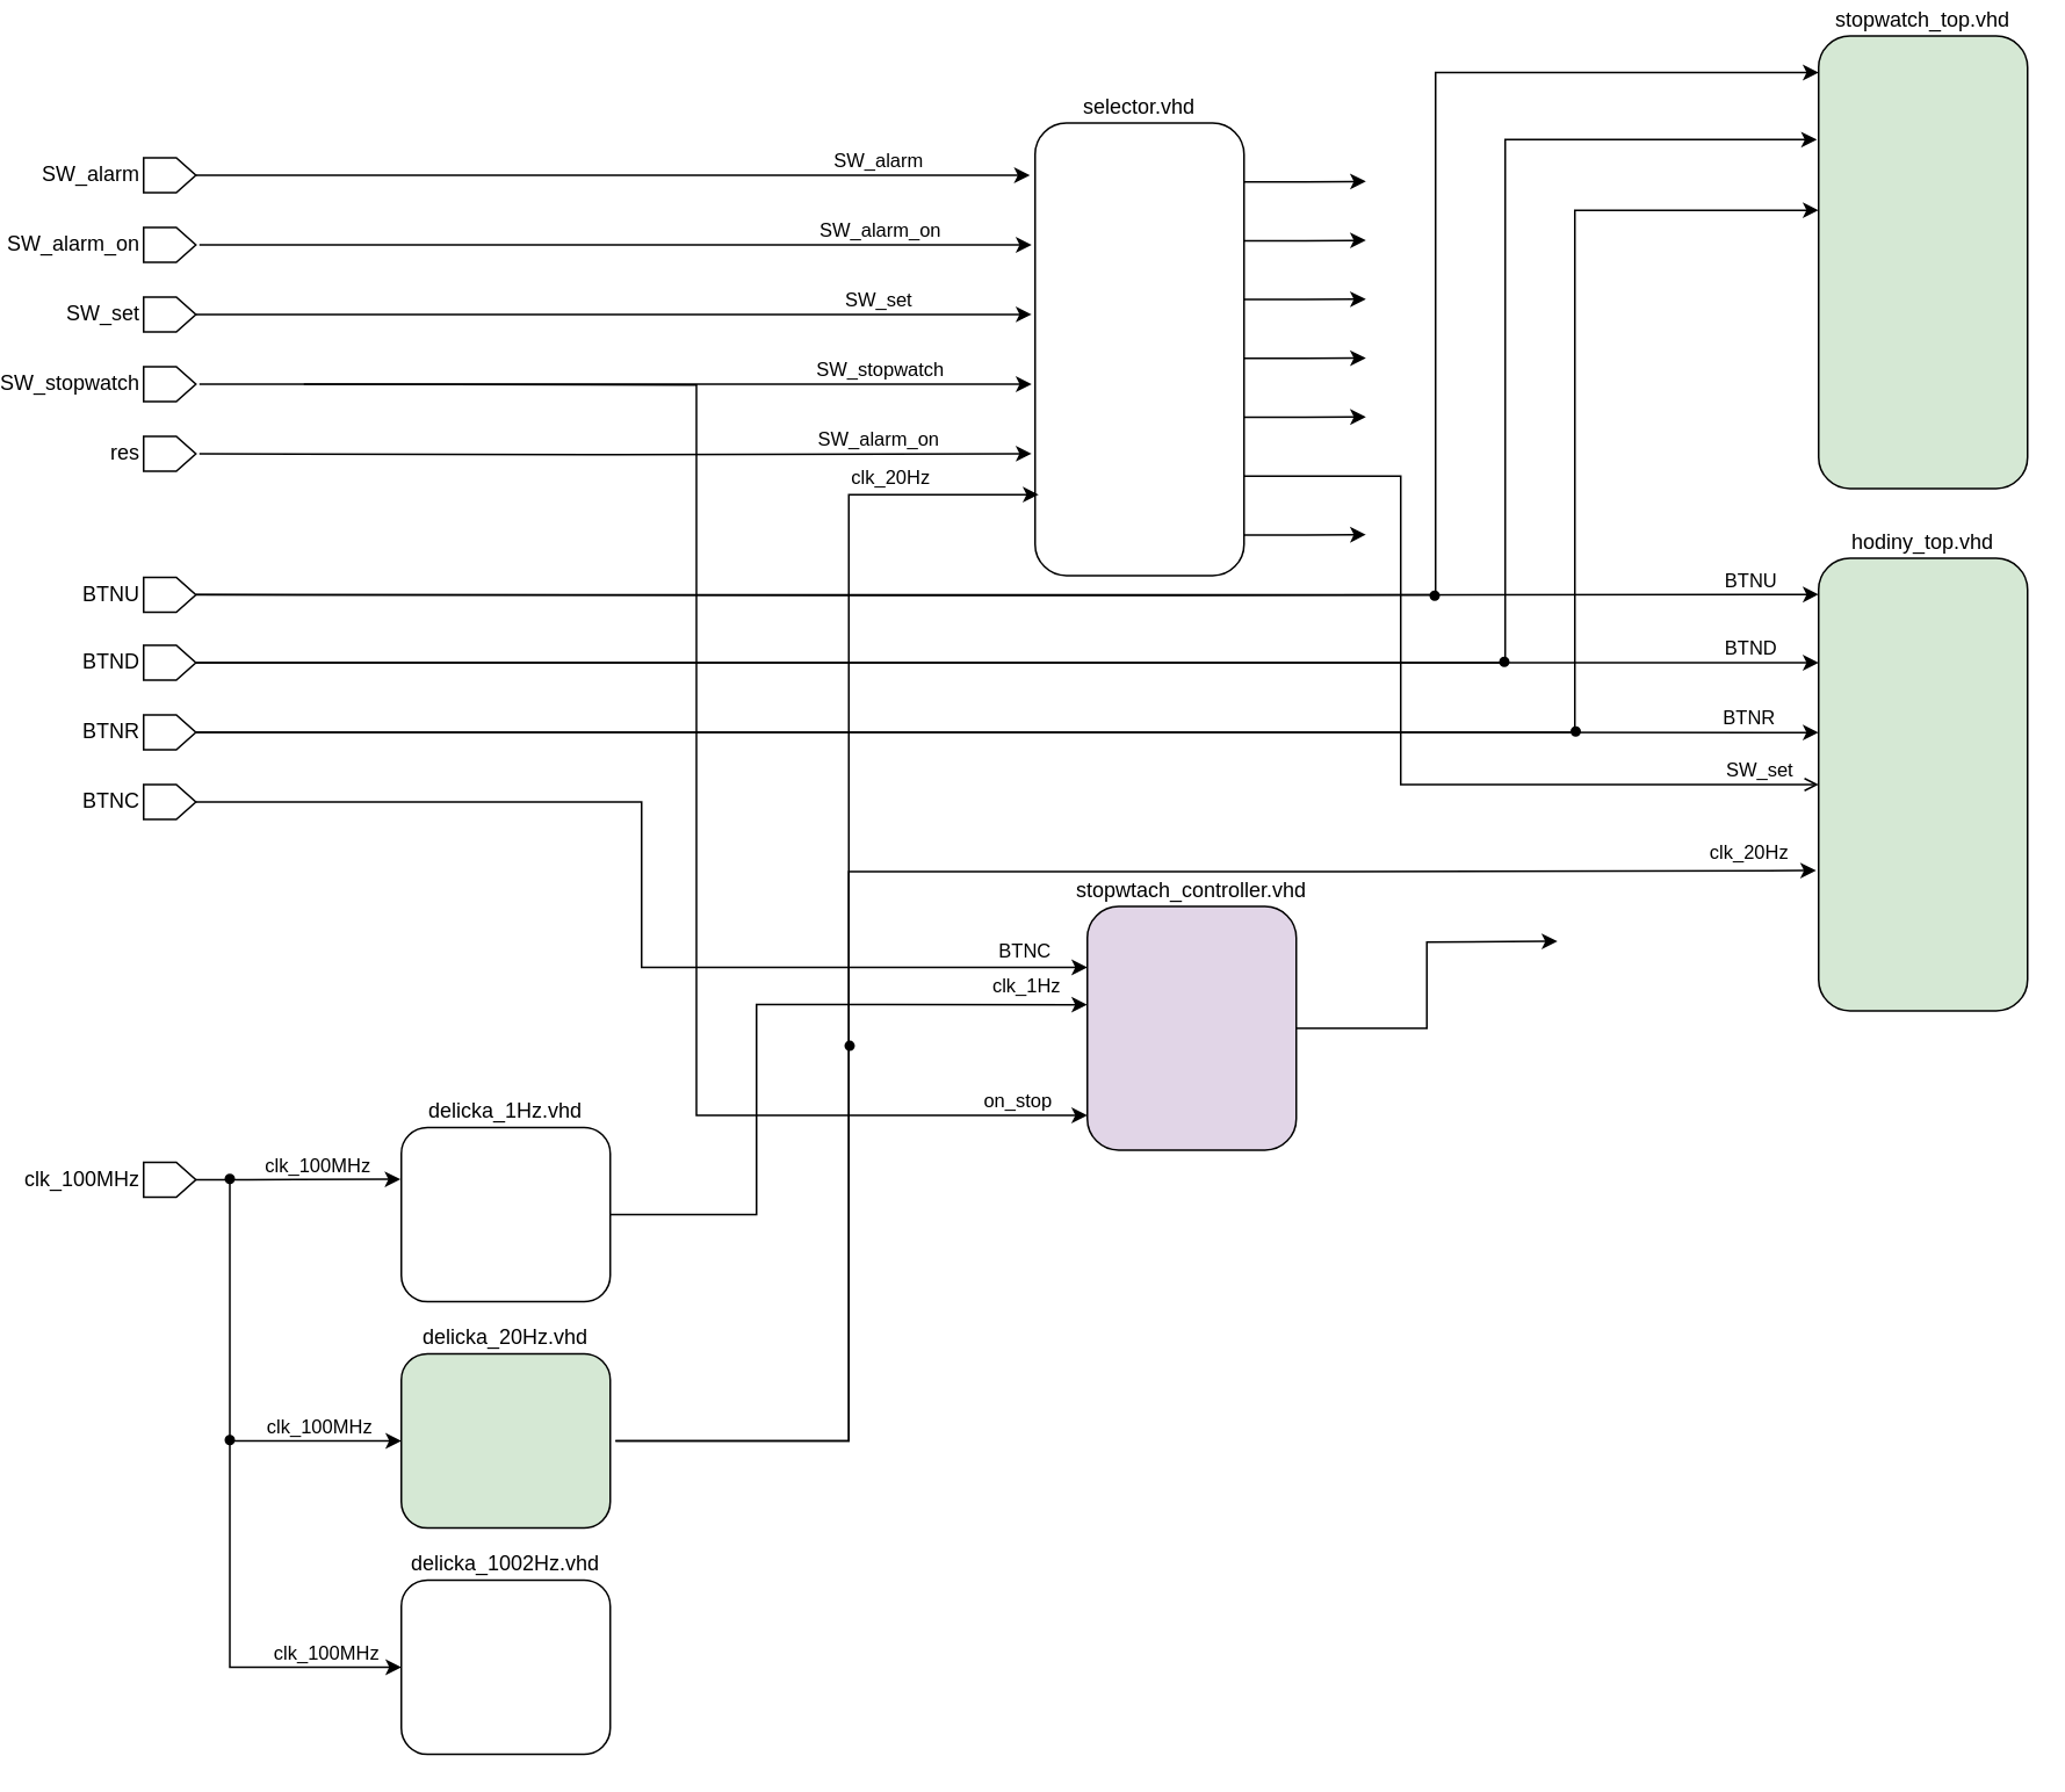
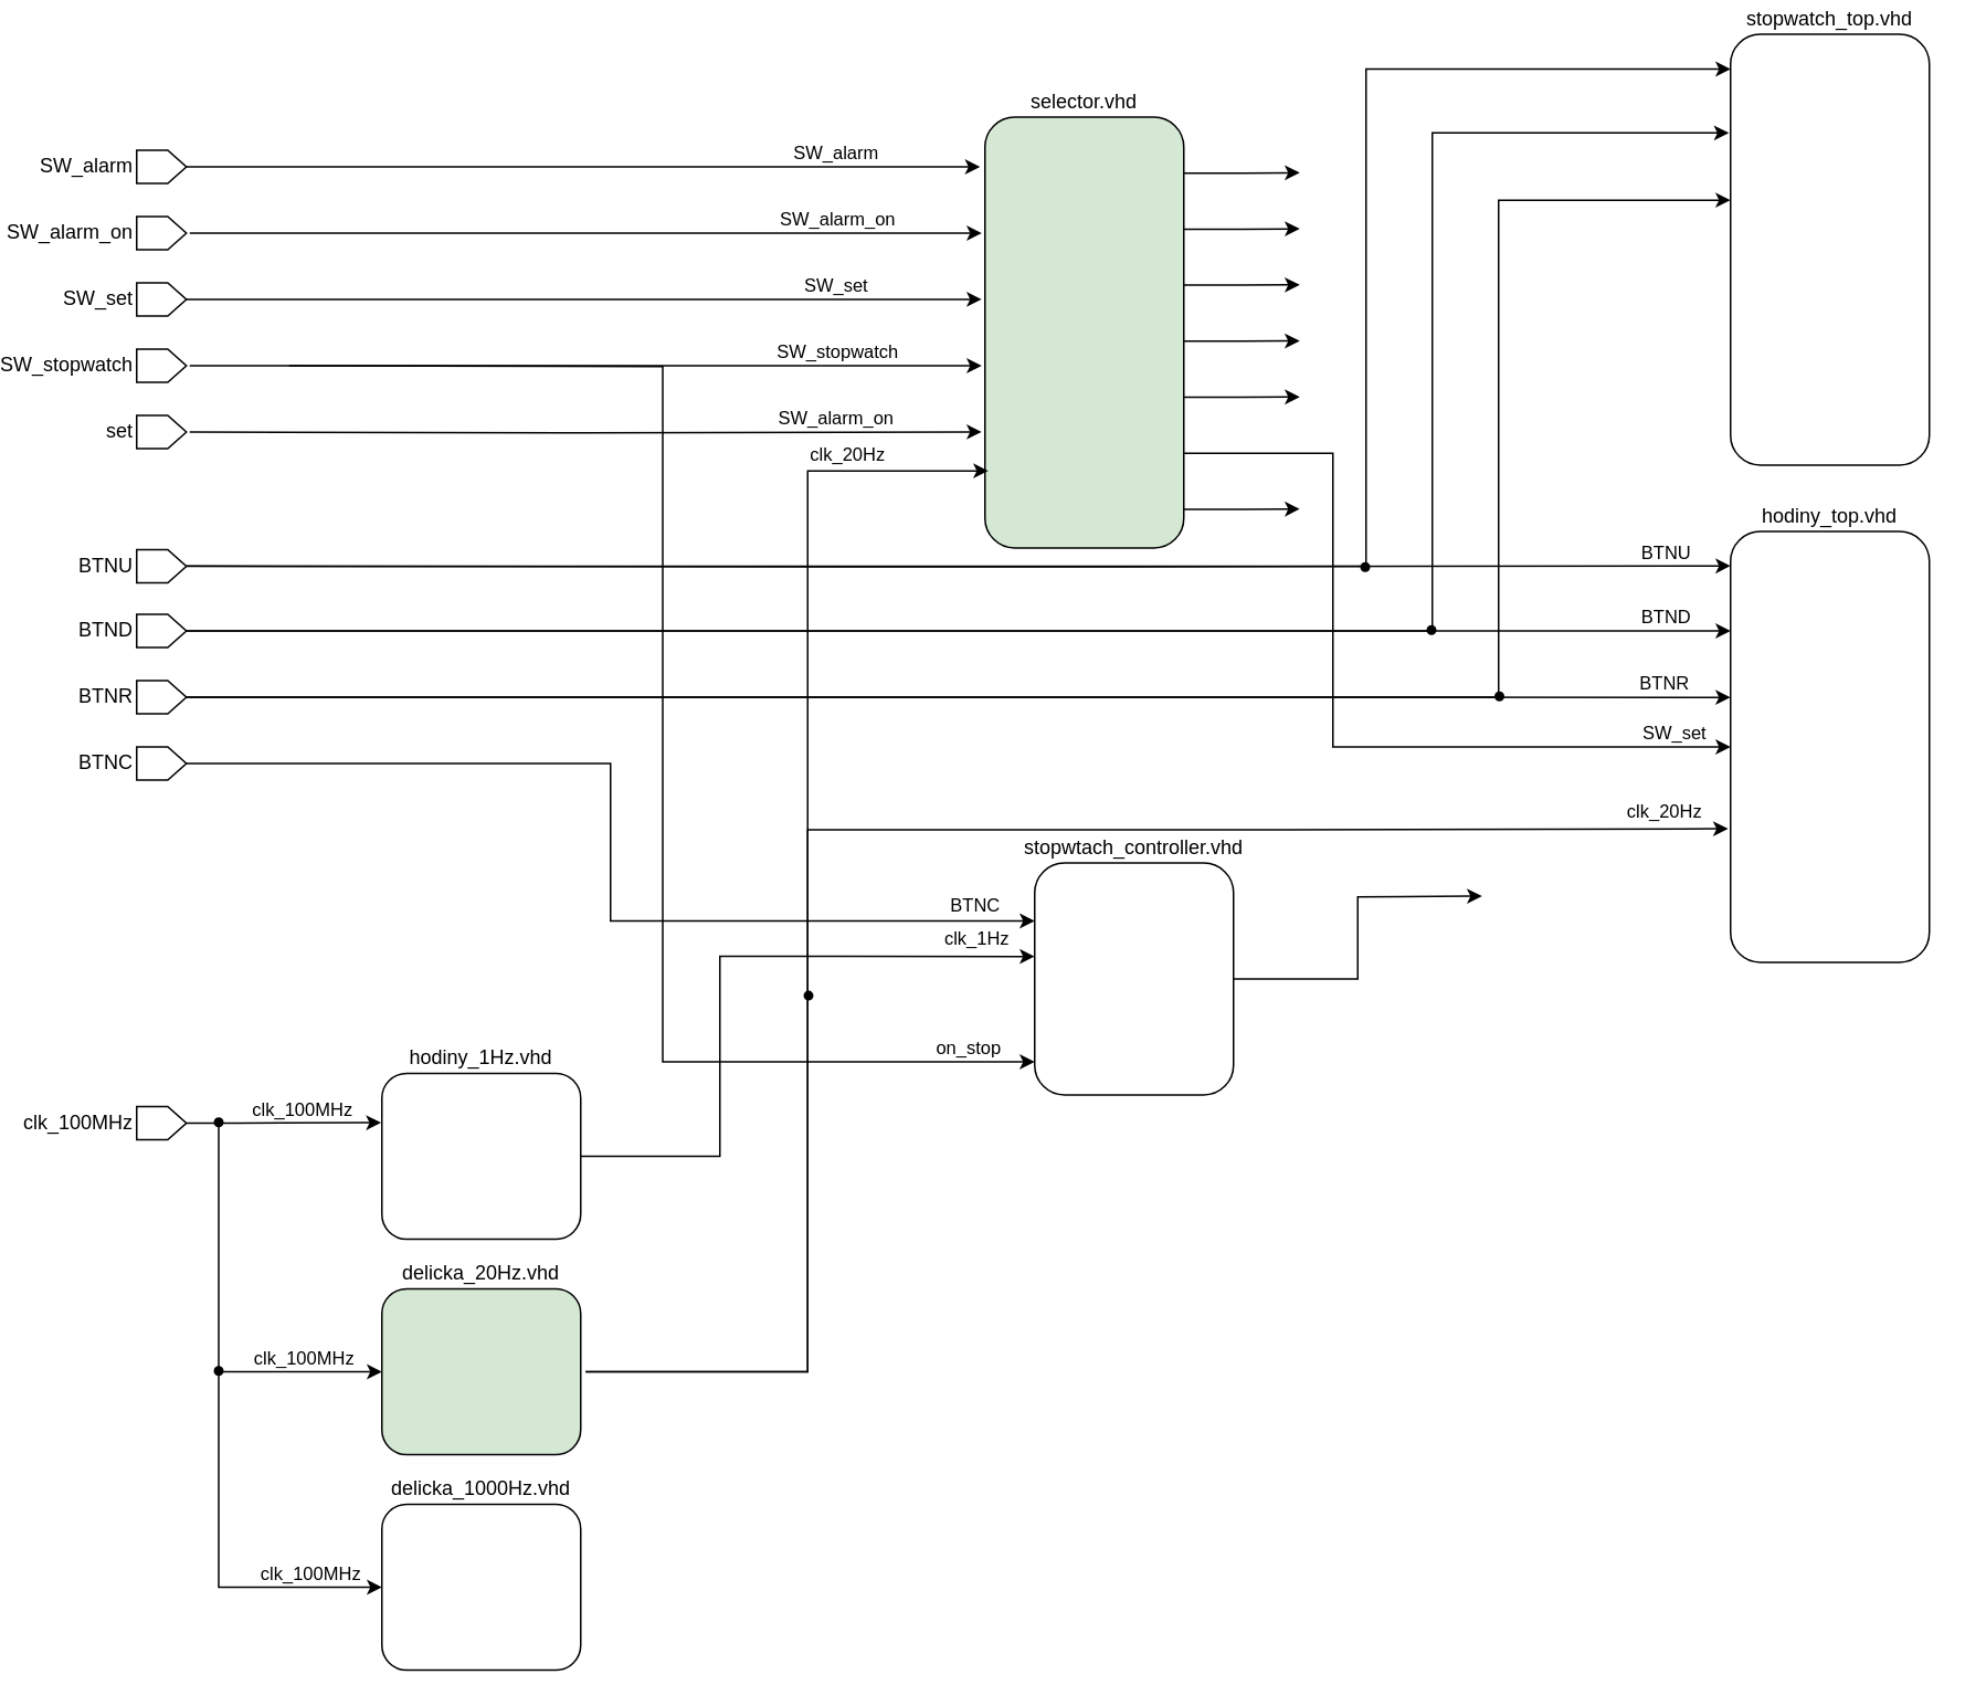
- <mxCell id="61" value="stopwatch_top.vhd" style="rounded=1;whiteSpace=wrap;html=1;labelPosition=center;verticalLabelPosition=top;align=center;verticalAlign=bottom;fillColor=#d5e8d4;" vertex="1" parent="1"><mxGeometry x="982" y="20" width="120" height="260" as="geometry" /></mxCell>
+ <mxCell id="61" value="stopwatch_top.vhd" style="rounded=1;whiteSpace=wrap;html=1;labelPosition=center;verticalLabelPosition=top;align=center;verticalAlign=bottom;" vertex="1" parent="1"><mxGeometry x="982" y="20" width="120" height="260" as="geometry" /></mxCell>
- <mxCell id="10" value="selector.vhd" style="rounded=1;labelPosition=center;verticalLabelPosition=top;align=center;verticalAlign=bottom;whiteSpace=wrap;fontColor=default;spacingTop=0;spacingLeft=0;spacingBottom=0;movable=1;resizable=1;rotatable=1;deletable=1;editable=1;locked=0;connectable=1;points=[[0,0.25,0,0,0],[0,0.5,0,0,0],[0,0.75,0,0,0],[0.25,0,0,0,0],[0.25,1,0,0,0],[0.5,0,0,0,0],[0.5,1,0,0,0],[0.75,0,0,0,0],[0.78,1,0,0,0],[1,0.13,0,0,0],[1,0.26,0,0,0],[1,0.39,0,0,0],[1,0.52,0,0,0],[1,0.65,0,0,0],[1,0.78,0,0,0],[1,0.91,0,0,0]];" vertex="1" parent="1"><mxGeometry x="532" y="70" width="120" height="260" as="geometry" /></mxCell>
+ <mxCell id="10" value="selector.vhd" style="rounded=1;labelPosition=center;verticalLabelPosition=top;align=center;verticalAlign=bottom;whiteSpace=wrap;fontColor=default;spacingTop=0;spacingLeft=0;spacingBottom=0;movable=1;resizable=1;rotatable=1;deletable=1;editable=1;locked=0;connectable=1;points=[[0,0.25,0,0,0],[0,0.5,0,0,0],[0,0.75,0,0,0],[0.25,0,0,0,0],[0.25,1,0,0,0],[0.5,0,0,0,0],[0.5,1,0,0,0],[0.75,0,0,0,0],[0.78,1,0,0,0],[1,0.13,0,0,0],[1,0.26,0,0,0],[1,0.39,0,0,0],[1,0.52,0,0,0],[1,0.65,0,0,0],[1,0.78,0,0,0],[1,0.91,0,0,0]];fillColor=#d5e8d4;" vertex="1" parent="1"><mxGeometry x="532" y="70" width="120" height="260" as="geometry" /></mxCell>
- <mxCell id="19" value="res" style="shape=offPageConnector;whiteSpace=wrap;html=1;direction=north;labelPosition=left;verticalLabelPosition=middle;align=right;verticalAlign=middle;" vertex="1" parent="1"><mxGeometry x="20" y="250" width="30" height="20" as="geometry" /></mxCell>
+ <mxCell id="19" value="set" style="shape=offPageConnector;whiteSpace=wrap;html=1;direction=north;labelPosition=left;verticalLabelPosition=middle;align=right;verticalAlign=middle;" vertex="1" parent="1"><mxGeometry x="20" y="250" width="30" height="20" as="geometry" /></mxCell>
- <mxCell id="7" style="edgeStyle=orthogonalEdgeStyle;rounded=0;orthogonalLoop=1;jettySize=auto;html=1;exitX=1;exitY=0.78;exitDx=0;exitDy=0;exitPerimeter=0;entryX=0;entryY=0.5;entryDx=0;entryDy=0;endArrow=open;" edge="1" parent="1" source="10" target="68"><mxGeometry relative="1" as="geometry"><mxPoint x="742" y="450" as="targetPoint" /><Array as="points"><mxPoint x="742" y="273" /><mxPoint x="742" y="450" /></Array></mxGeometry></mxCell>
+ <mxCell id="7" style="edgeStyle=orthogonalEdgeStyle;rounded=0;orthogonalLoop=1;jettySize=auto;html=1;exitX=1;exitY=0.78;exitDx=0;exitDy=0;exitPerimeter=0;entryX=0;entryY=0.5;entryDx=0;entryDy=0;" edge="1" parent="1" source="10" target="68"><mxGeometry relative="1" as="geometry"><mxPoint x="742" y="450" as="targetPoint" /><Array as="points"><mxPoint x="742" y="273" /><mxPoint x="742" y="450" /></Array></mxGeometry></mxCell>
- <mxCell id="68" value="hodiny_top.vhd" style="rounded=1;whiteSpace=wrap;html=1;labelPosition=center;verticalLabelPosition=top;align=center;verticalAlign=bottom;fillColor=#d5e8d4;" vertex="1" parent="1"><mxGeometry x="982" y="320" width="120" height="260" as="geometry" /></mxCell>
+ <mxCell id="68" value="hodiny_top.vhd" style="rounded=1;whiteSpace=wrap;html=1;labelPosition=center;verticalLabelPosition=top;align=center;verticalAlign=bottom;" vertex="1" parent="1"><mxGeometry x="982" y="320" width="120" height="260" as="geometry" /></mxCell>
- <mxCell id="47" value="stopwtach_controller.vhd" style="rounded=1;whiteSpace=wrap;html=1;labelPosition=center;verticalLabelPosition=top;align=center;verticalAlign=bottom;fillColor=#e1d5e7;" vertex="1" parent="1"><mxGeometry x="562" y="520" width="120" height="140" as="geometry" /></mxCell>
+ <mxCell id="47" value="stopwtach_controller.vhd" style="rounded=1;whiteSpace=wrap;html=1;labelPosition=center;verticalLabelPosition=top;align=center;verticalAlign=bottom;" vertex="1" parent="1"><mxGeometry x="562" y="520" width="120" height="140" as="geometry" /></mxCell>
- <mxCell id="31" value="delicka_1Hz.vhd" style="rounded=1;whiteSpace=wrap;html=1;labelPosition=center;verticalLabelPosition=top;align=center;verticalAlign=bottom;" vertex="1" parent="1"><mxGeometry x="168" y="647" width="120" height="100" as="geometry" /></mxCell>
+ <mxCell id="31" value="hodiny_1Hz.vhd" style="rounded=1;whiteSpace=wrap;html=1;labelPosition=center;verticalLabelPosition=top;align=center;verticalAlign=bottom;" vertex="1" parent="1"><mxGeometry x="168" y="647" width="120" height="100" as="geometry" /></mxCell>
- <mxCell id="39" value="&lt;div&gt;delicka_1002Hz.vhd&lt;/div&gt;" style="rounded=1;whiteSpace=wrap;html=1;labelPosition=center;verticalLabelPosition=top;align=center;verticalAlign=bottom;" vertex="1" parent="1"><mxGeometry x="168" y="907" width="120" height="100" as="geometry" /></mxCell>
+ <mxCell id="39" value="&lt;div&gt;delicka_1000Hz.vhd&lt;/div&gt;" style="rounded=1;whiteSpace=wrap;html=1;labelPosition=center;verticalLabelPosition=top;align=center;verticalAlign=bottom;" vertex="1" parent="1"><mxGeometry x="168" y="907" width="120" height="100" as="geometry" /></mxCell>
